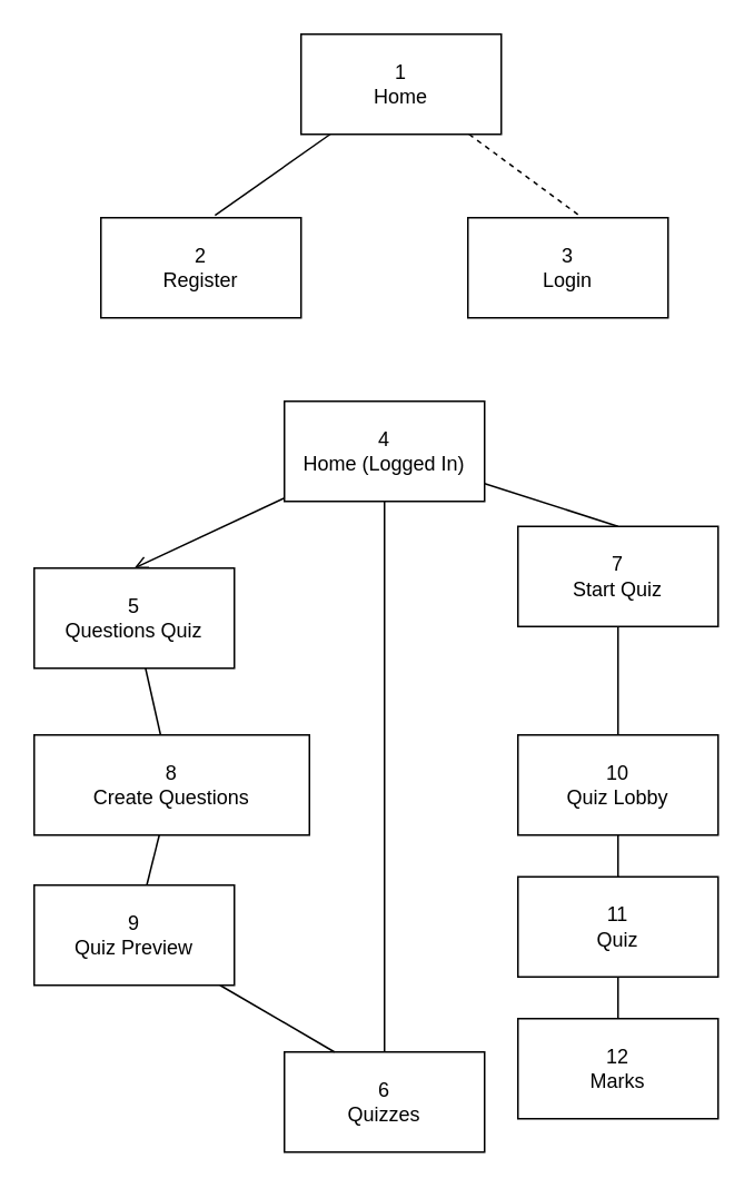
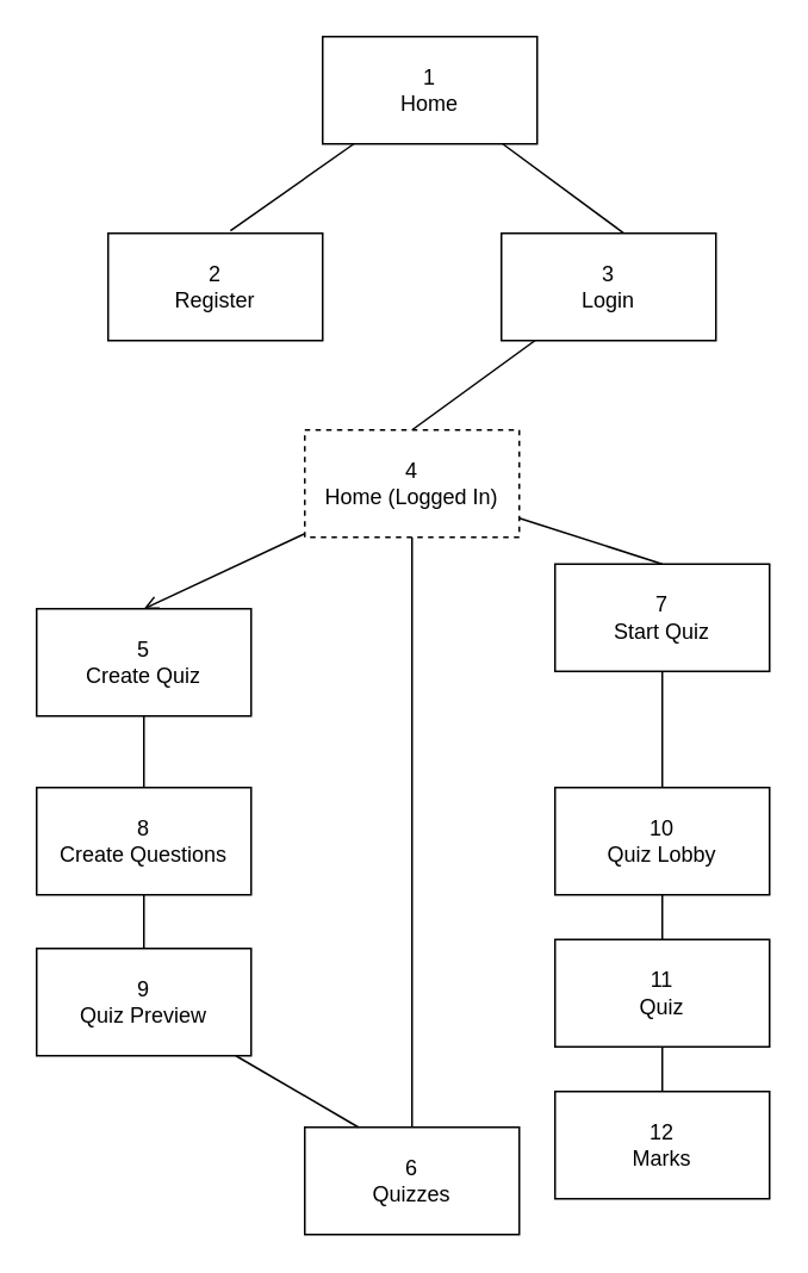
- <mxCell id="3" style="edgeStyle=none;rounded=0;orthogonalLoop=1;jettySize=auto;html=1;entryX=0.583;entryY=0.017;entryDx=0;entryDy=0;entryPerimeter=0;endArrow=none;endFill=0;dashed=1;" edge="1" parent="1" source="4" target="7"><mxGeometry relative="1" as="geometry" /></mxCell>
+ <mxCell id="3" style="edgeStyle=none;rounded=0;orthogonalLoop=1;jettySize=auto;html=1;entryX=0.583;entryY=0.017;entryDx=0;entryDy=0;entryPerimeter=0;endArrow=none;endFill=0;" edge="1" parent="1" source="4" target="7"><mxGeometry relative="1" as="geometry" /></mxCell>
+ <mxCell id="6" style="edgeStyle=none;rounded=0;orthogonalLoop=1;jettySize=auto;html=1;entryX=0.5;entryY=0;entryDx=0;entryDy=0;endArrow=none;endFill=0;" edge="1" parent="1" source="7" target="11"><mxGeometry relative="1" as="geometry" /></mxCell>
- <mxCell id="11" value="4&lt;br&gt;Home (Logged In)" style="rounded=0;whiteSpace=wrap;html=1;" vertex="1" parent="1"><mxGeometry x="170" y="240" width="120" height="60" as="geometry" /></mxCell>
+ <mxCell id="11" value="4&lt;br&gt;Home (Logged In)" style="rounded=0;whiteSpace=wrap;html=1;dashed=1;" vertex="1" parent="1"><mxGeometry x="170" y="240" width="120" height="60" as="geometry" /></mxCell>
- <mxCell id="13" value="5&lt;br&gt;Questions Quiz" style="rounded=0;whiteSpace=wrap;html=1;" vertex="1" parent="1"><mxGeometry x="20" y="340" width="120" height="60" as="geometry" /></mxCell>
+ <mxCell id="13" value="5&lt;br&gt;Create Quiz" style="rounded=0;whiteSpace=wrap;html=1;" vertex="1" parent="1"><mxGeometry x="20" y="340" width="120" height="60" as="geometry" /></mxCell>
- <mxCell id="18" value="8&lt;br&gt;Create Questions" style="rounded=0;whiteSpace=wrap;html=1;" vertex="1" parent="1"><mxGeometry x="20" y="440" width="165" height="60" as="geometry" /></mxCell>
+ <mxCell id="18" value="8&lt;br&gt;Create Questions" style="rounded=0;whiteSpace=wrap;html=1;" vertex="1" parent="1"><mxGeometry x="20" y="440" width="120" height="60" as="geometry" /></mxCell>
